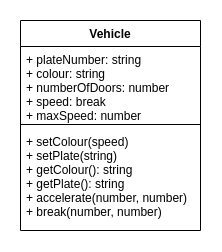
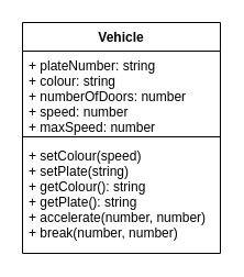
- <mxCell id="3" value="+ plateNumber: string&#10;+ colour: string&#10;+ numberOfDoors: number&#10;+ speed: break&#10;+ maxSpeed: number" style="text;strokeColor=none;fillColor=none;align=left;verticalAlign=top;spacingLeft=4;spacingRight=4;overflow=hidden;rotatable=0;points=[[0,0.5],[1,0.5]];portConstraint=eastwest;" parent="2" vertex="1"><mxGeometry y="26" width="180" height="74" as="geometry" /></mxCell>
+ <mxCell id="3" value="+ plateNumber: string&#10;+ colour: string&#10;+ numberOfDoors: number&#10;+ speed: number&#10;+ maxSpeed: number" style="text;strokeColor=none;fillColor=none;align=left;verticalAlign=top;spacingLeft=4;spacingRight=4;overflow=hidden;rotatable=0;points=[[0,0.5],[1,0.5]];portConstraint=eastwest;" parent="2" vertex="1"><mxGeometry y="26" width="180" height="74" as="geometry" /></mxCell>
